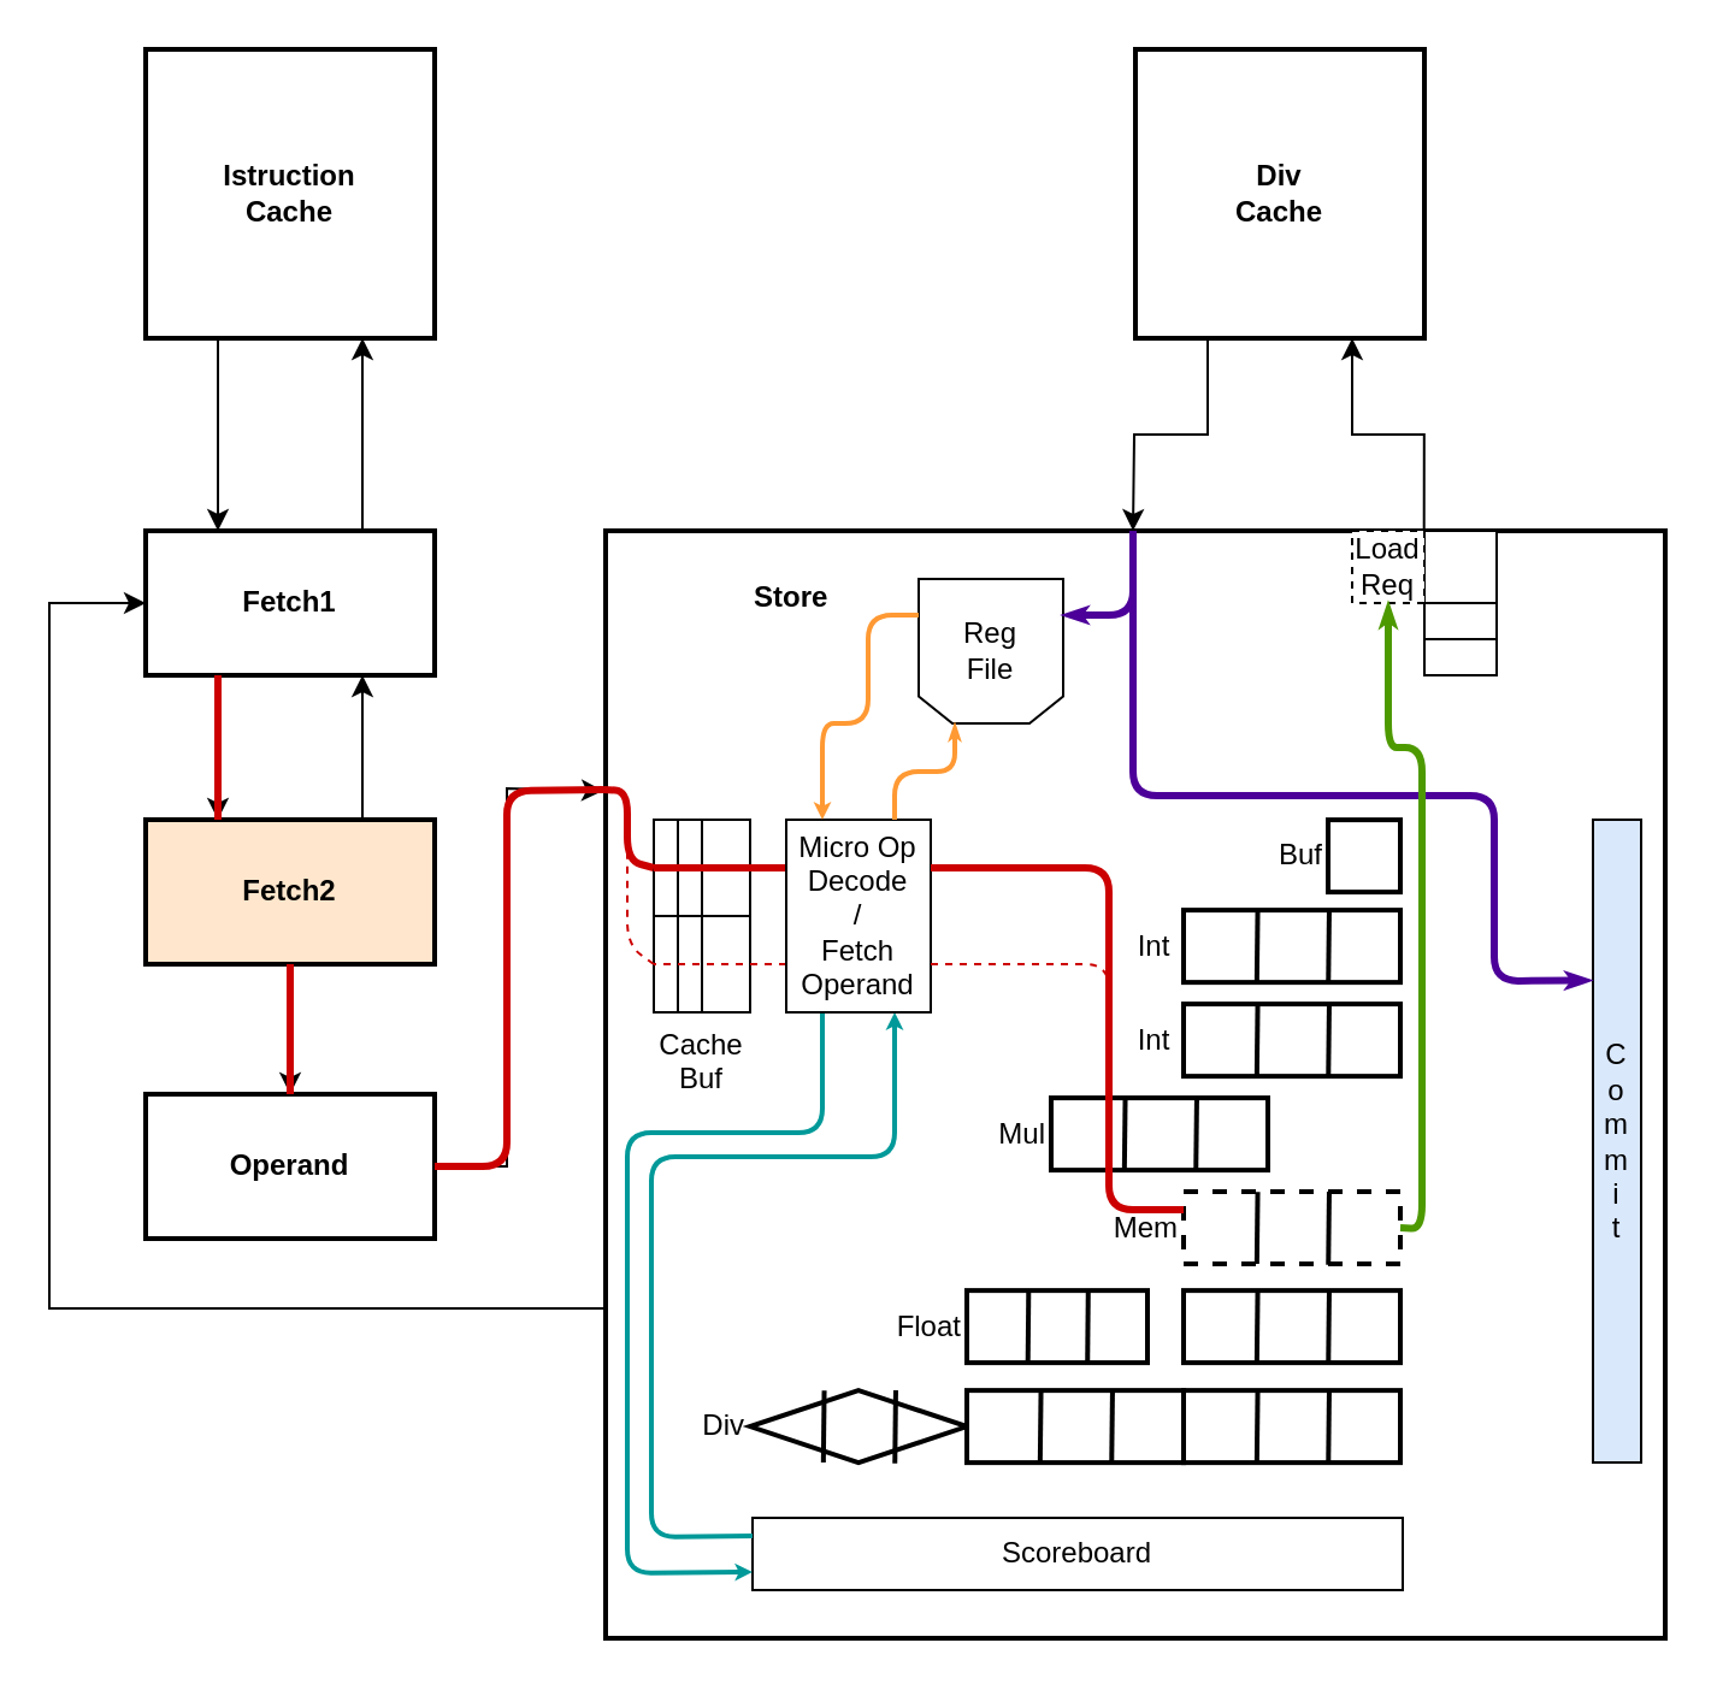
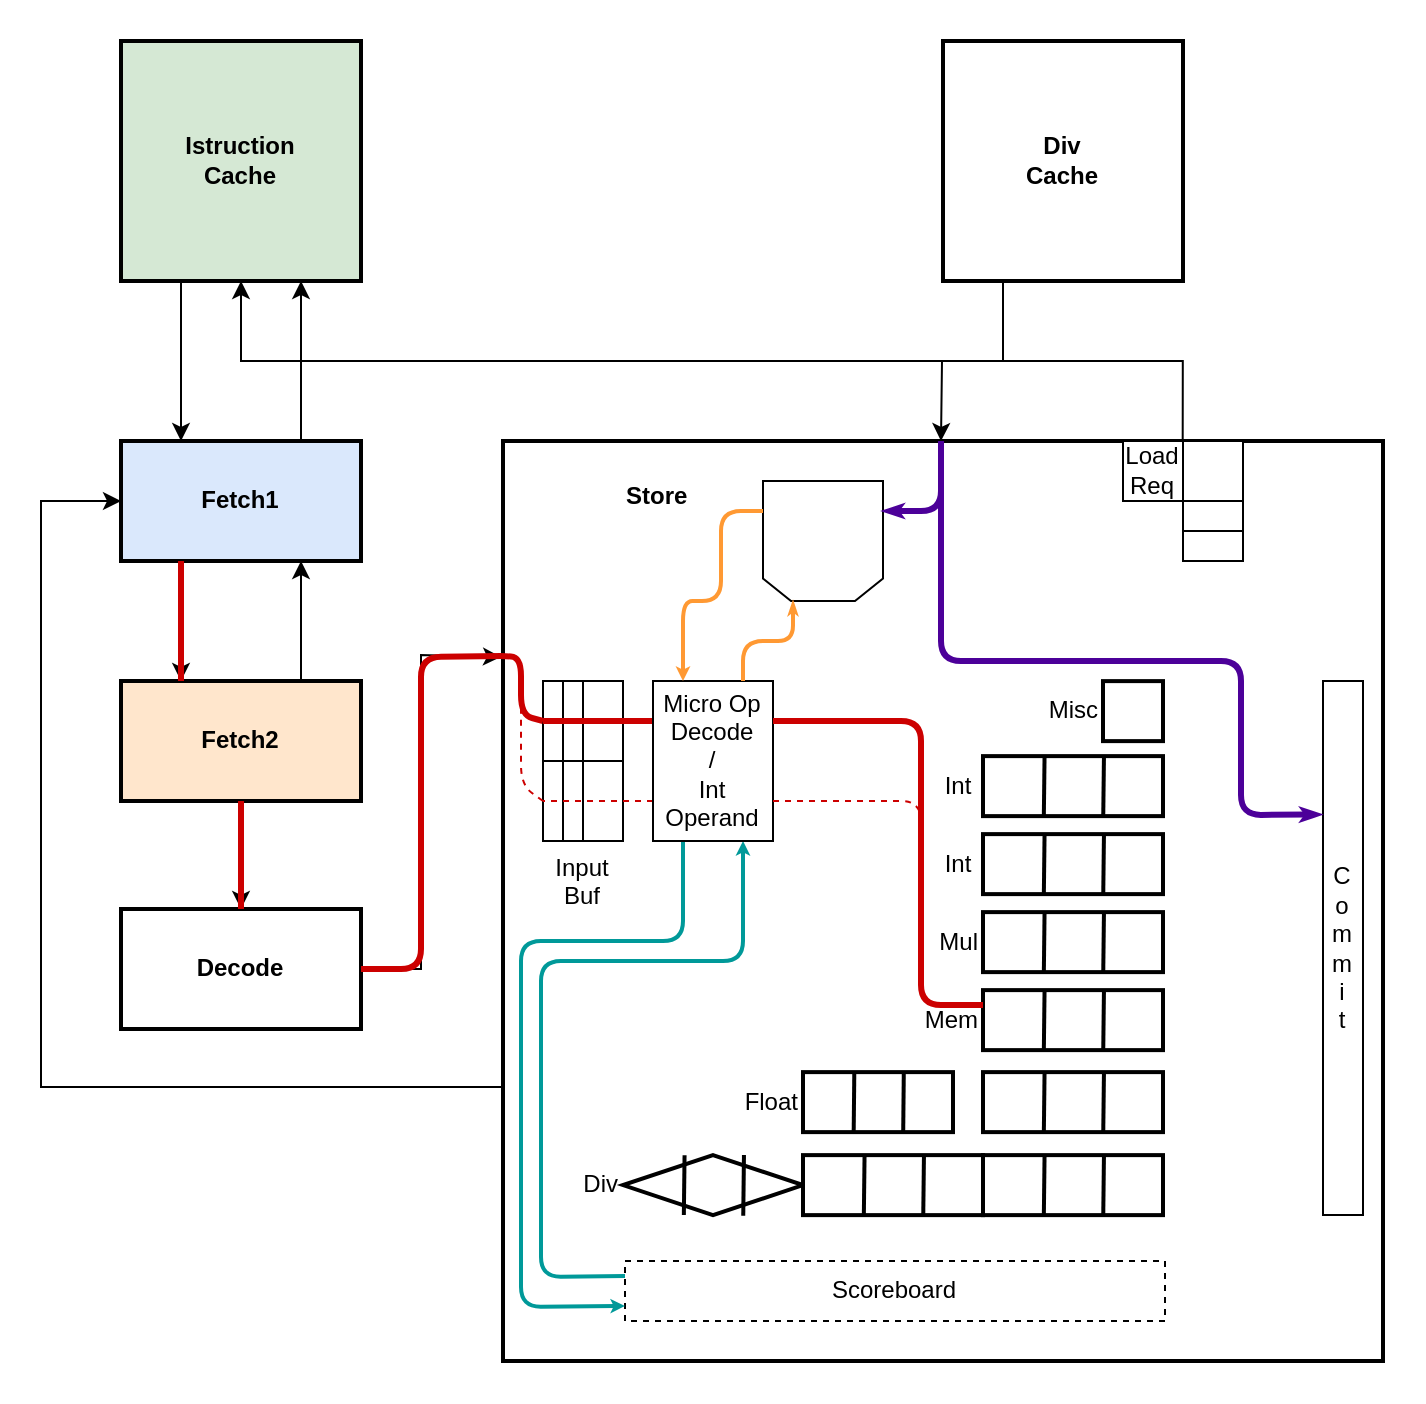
- <mxCell id="8" value="Istruction&lt;br&gt;Cache" style="rounded=0;whiteSpace=wrap;html=1;fontStyle=1;strokeWidth=2;" parent="1" vertex="1"><mxGeometry x="60" y="20" width="120" height="120" as="geometry" /></mxCell>
+ <mxCell id="8" value="Istruction&lt;br&gt;Cache" style="rounded=0;whiteSpace=wrap;html=1;fontStyle=1;strokeWidth=2;fillColor=#d5e8d4;" parent="1" vertex="1"><mxGeometry x="60" y="20" width="120" height="120" as="geometry" /></mxCell>
- <mxCell id="17" style="edgeStyle=orthogonalEdgeStyle;rounded=0;orthogonalLoop=1;jettySize=auto;html=1;exitX=0.995;exitY=0.005;exitDx=0;exitDy=0;entryX=0.75;entryY=1;entryDx=0;entryDy=0;exitPerimeter=0;" parent="1" source="49" target="20" edge="1"><mxGeometry relative="1" as="geometry" /></mxCell>
+ <mxCell id="17" style="edgeStyle=orthogonalEdgeStyle;rounded=0;orthogonalLoop=1;jettySize=auto;html=1;exitX=0.995;exitY=0.005;exitDx=0;exitDy=0;exitPerimeter=0;" parent="1" source="49" target="8" edge="1"><mxGeometry relative="1" as="geometry" /></mxCell>
- <mxCell id="49" value="Load&lt;br&gt;Req" style="rounded=0;whiteSpace=wrap;html=1;align=center;labelPosition=center;verticalLabelPosition=middle;verticalAlign=middle;dashed=1;" parent="1" vertex="1"><mxGeometry x="561" y="220" width="30" height="30" as="geometry" /></mxCell>
+ <mxCell id="49" value="Load&lt;br&gt;Req" style="rounded=0;whiteSpace=wrap;html=1;align=center;labelPosition=center;verticalLabelPosition=middle;verticalAlign=middle;" parent="1" vertex="1"><mxGeometry x="561" y="220" width="30" height="30" as="geometry" /></mxCell>
- <mxCell id="11" value="Fetch1" style="rounded=0;whiteSpace=wrap;html=1;fontStyle=1;strokeWidth=2;" parent="1" vertex="1"><mxGeometry x="60" y="220" width="120" height="60" as="geometry" /></mxCell>
+ <mxCell id="11" value="Fetch1" style="rounded=0;whiteSpace=wrap;html=1;fontStyle=1;strokeWidth=2;fillColor=#dae8fc;" parent="1" vertex="1"><mxGeometry x="60" y="220" width="120" height="60" as="geometry" /></mxCell>
- <mxCell id="54" value="Reg&lt;br&gt;File" style="text;html=1;strokeColor=none;fillColor=none;align=center;verticalAlign=middle;whiteSpace=wrap;rounded=0;" parent="1" vertex="1"><mxGeometry x="391" y="260" width="40" height="20" as="geometry" /></mxCell>
- <mxCell id="45" value="Buf" style="rounded=0;whiteSpace=wrap;html=1;align=right;labelPosition=left;verticalLabelPosition=middle;verticalAlign=middle;strokeWidth=2;" parent="1" vertex="1"><mxGeometry x="551" y="340.059" width="30" height="30" as="geometry" /></mxCell>
+ <mxCell id="45" value="Misc" style="rounded=0;whiteSpace=wrap;html=1;align=right;labelPosition=left;verticalLabelPosition=middle;verticalAlign=middle;strokeWidth=2;" parent="1" vertex="1"><mxGeometry x="551" y="340.059" width="30" height="30" as="geometry" /></mxCell>
- <mxCell id="62" value="Micro Op&lt;br&gt;Decode&lt;br&gt;/&lt;br&gt;Fetch&lt;br&gt;Operand" style="rounded=0;whiteSpace=wrap;html=1;" parent="1" vertex="1"><mxGeometry x="326" y="340" width="60" height="80" as="geometry" /></mxCell>
+ <mxCell id="62" value="Micro Op&lt;br&gt;Decode&lt;br&gt;/&lt;br&gt;Int&lt;br&gt;Operand" style="rounded=0;whiteSpace=wrap;html=1;" parent="1" vertex="1"><mxGeometry x="326" y="340" width="60" height="80" as="geometry" /></mxCell>
- <mxCell id="73" value="" style="endArrow=classicThin;html=1;strokeColor=#4D9900;strokeWidth=3;endSize=1;startSize=1;endFill=1;entryX=0.5;entryY=1;entryDx=0;entryDy=0;exitX=1;exitY=0.5;exitDx=0;exitDy=0;" parent="1" source="42" target="49" edge="1"><mxGeometry width="50" height="50" relative="1" as="geometry"><mxPoint x="591" y="372.559" as="sourcePoint" /><mxPoint x="616" y="290" as="targetPoint" /><Array as="points"><mxPoint x="590" y="510" /><mxPoint x="590" y="310" /><mxPoint x="576" y="310" /></Array></mxGeometry></mxCell>
- <mxCell id="50" value="Cache Buf" style="rounded=0;whiteSpace=wrap;html=1;align=center;labelPosition=center;verticalLabelPosition=bottom;verticalAlign=top;" parent="1" vertex="1"><mxGeometry x="271" y="340" width="40" height="80" as="geometry" /></mxCell>
+ <mxCell id="50" value="Input Buf" style="rounded=0;whiteSpace=wrap;html=1;align=center;labelPosition=center;verticalLabelPosition=bottom;verticalAlign=top;" parent="1" vertex="1"><mxGeometry x="271" y="340" width="40" height="80" as="geometry" /></mxCell>
- <mxCell id="24" value="Mul" style="rounded=0;whiteSpace=wrap;html=1;align=right;labelPosition=left;verticalLabelPosition=middle;verticalAlign=middle;strokeWidth=2;" parent="1" vertex="1"><mxGeometry x="436" y="455.559" width="90" height="30" as="geometry" /></mxCell>
+ <mxCell id="24" value="Mul" style="rounded=0;whiteSpace=wrap;html=1;align=right;labelPosition=left;verticalLabelPosition=middle;verticalAlign=middle;strokeWidth=2;" parent="1" vertex="1"><mxGeometry x="491" y="455.559" width="90" height="30" as="geometry" /></mxCell>
- <mxCell id="3" value="C&lt;br&gt;o&lt;br&gt;m&lt;br&gt;m&lt;br&gt;i&lt;br&gt;t" style="rounded=0;whiteSpace=wrap;html=1;align=center;strokeWidth=1;fillColor=#dae8fc;" vertex="1" parent="1"><mxGeometry x="661" y="340" width="20" height="267" as="geometry" /></mxCell>
+ <mxCell id="3" value="C&lt;br&gt;o&lt;br&gt;m&lt;br&gt;m&lt;br&gt;i&lt;br&gt;t" style="rounded=0;whiteSpace=wrap;html=1;align=center;strokeWidth=1;" vertex="1" parent="1"><mxGeometry x="661" y="340" width="20" height="267" as="geometry" /></mxCell>
- <mxCell id="16" value="&lt;span&gt;Operand&lt;/span&gt;" style="rounded=0;whiteSpace=wrap;html=1;fontStyle=1;strokeWidth=2;" parent="1" vertex="1"><mxGeometry x="60" y="454" width="120" height="60" as="geometry" /></mxCell>
+ <mxCell id="16" value="&lt;span&gt;Decode&lt;/span&gt;" style="rounded=0;whiteSpace=wrap;html=1;fontStyle=1;strokeWidth=2;" parent="1" vertex="1"><mxGeometry x="60" y="454" width="120" height="60" as="geometry" /></mxCell>
- <mxCell id="42" value="Mem" style="rounded=0;whiteSpace=wrap;html=1;align=right;labelPosition=left;verticalLabelPosition=middle;verticalAlign=middle;strokeWidth=2;dashed=1;" parent="1" vertex="1"><mxGeometry x="491" y="494.559" width="90" height="30" as="geometry" /></mxCell>
+ <mxCell id="42" value="Mem" style="rounded=0;whiteSpace=wrap;html=1;align=right;labelPosition=left;verticalLabelPosition=middle;verticalAlign=middle;strokeWidth=2;" parent="1" vertex="1"><mxGeometry x="491" y="494.559" width="90" height="30" as="geometry" /></mxCell>
- <mxCell id="4" value="Scoreboard" style="rounded=0;whiteSpace=wrap;html=1;strokeWidth=1;" vertex="1" parent="1"><mxGeometry x="312" y="630" width="270" height="30" as="geometry" /></mxCell>
+ <mxCell id="4" value="Scoreboard" style="rounded=0;whiteSpace=wrap;html=1;strokeWidth=1;dashed=1;" vertex="1" parent="1"><mxGeometry x="312" y="630" width="270" height="30" as="geometry" /></mxCell>
